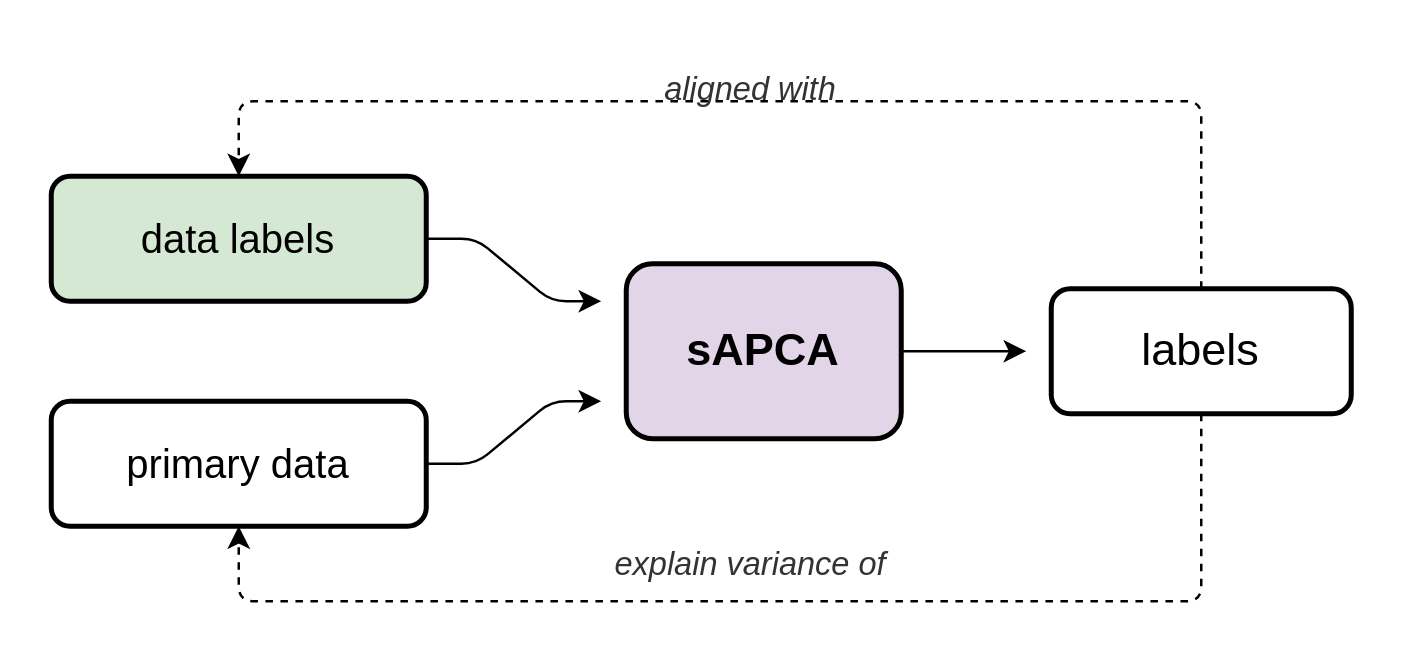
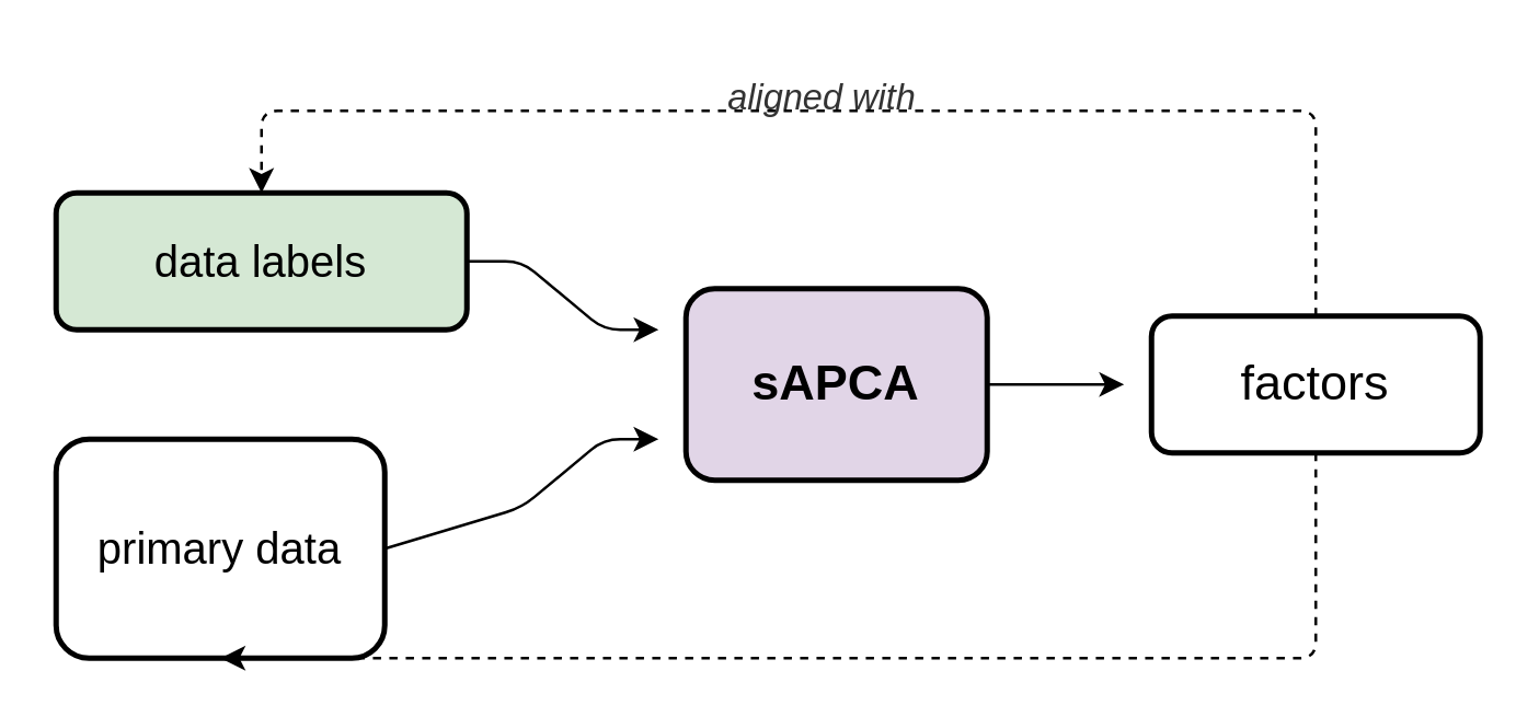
- <mxCell id="6" value="&lt;font style=&quot;font-size: 18px&quot;&gt;labels&lt;/font&gt;" style="rounded=1;whiteSpace=wrap;html=1;strokeWidth=2;" parent="1" vertex="1"><mxGeometry x="420" y="115" width="120" height="50" as="geometry" /></mxCell>
+ <mxCell id="6" value="&lt;font style=&quot;font-size: 18px&quot;&gt;factors&lt;/font&gt;" style="rounded=1;whiteSpace=wrap;html=1;strokeWidth=2;" parent="1" vertex="1"><mxGeometry x="420" y="115" width="120" height="50" as="geometry" /></mxCell>
- <mxCell id="3" value="&lt;font style=&quot;font-size: 16px&quot;&gt;primary data&lt;/font&gt;" style="rounded=1;whiteSpace=wrap;html=1;strokeWidth=2;" parent="1" vertex="1"><mxGeometry x="20" y="160" width="150" height="50" as="geometry" /></mxCell>
+ <mxCell id="3" value="&lt;font style=&quot;font-size: 16px&quot;&gt;primary data&lt;/font&gt;" style="rounded=1;whiteSpace=wrap;html=1;strokeWidth=2;" parent="1" vertex="1"><mxGeometry x="20" y="160" width="120" height="80" as="geometry" /></mxCell>
- <mxCell id="12" value="&lt;i&gt;&lt;font style=&quot;font-size: 13px&quot; color=&quot;#333333&quot;&gt;explain variance of&lt;/font&gt;&lt;/i&gt;" style="text;html=1;strokeColor=none;fillColor=none;align=center;verticalAlign=middle;whiteSpace=wrap;rounded=0;" parent="1" vertex="1"><mxGeometry x="210" y="210" width="180" height="30" as="geometry" /></mxCell>
